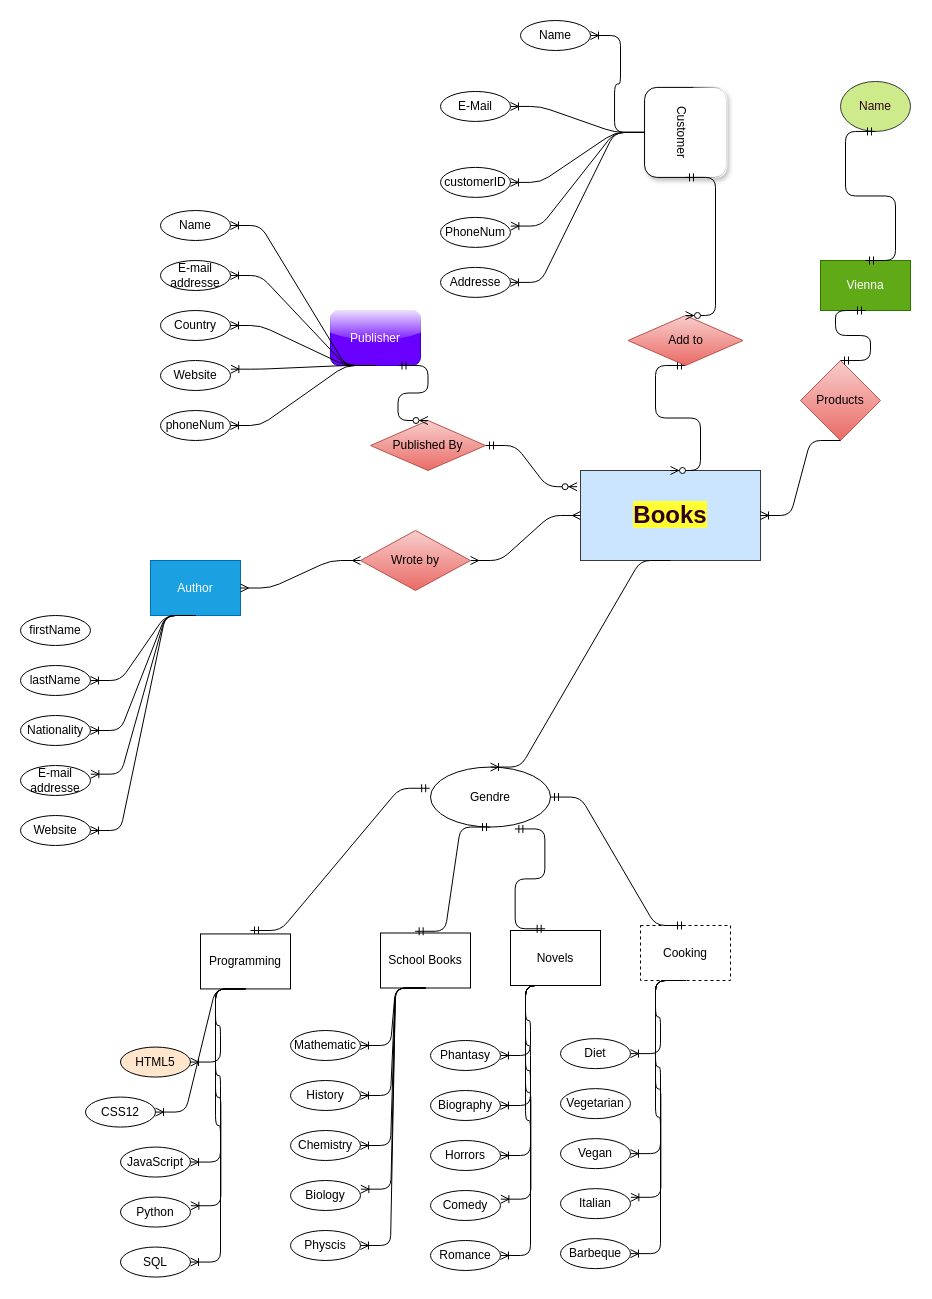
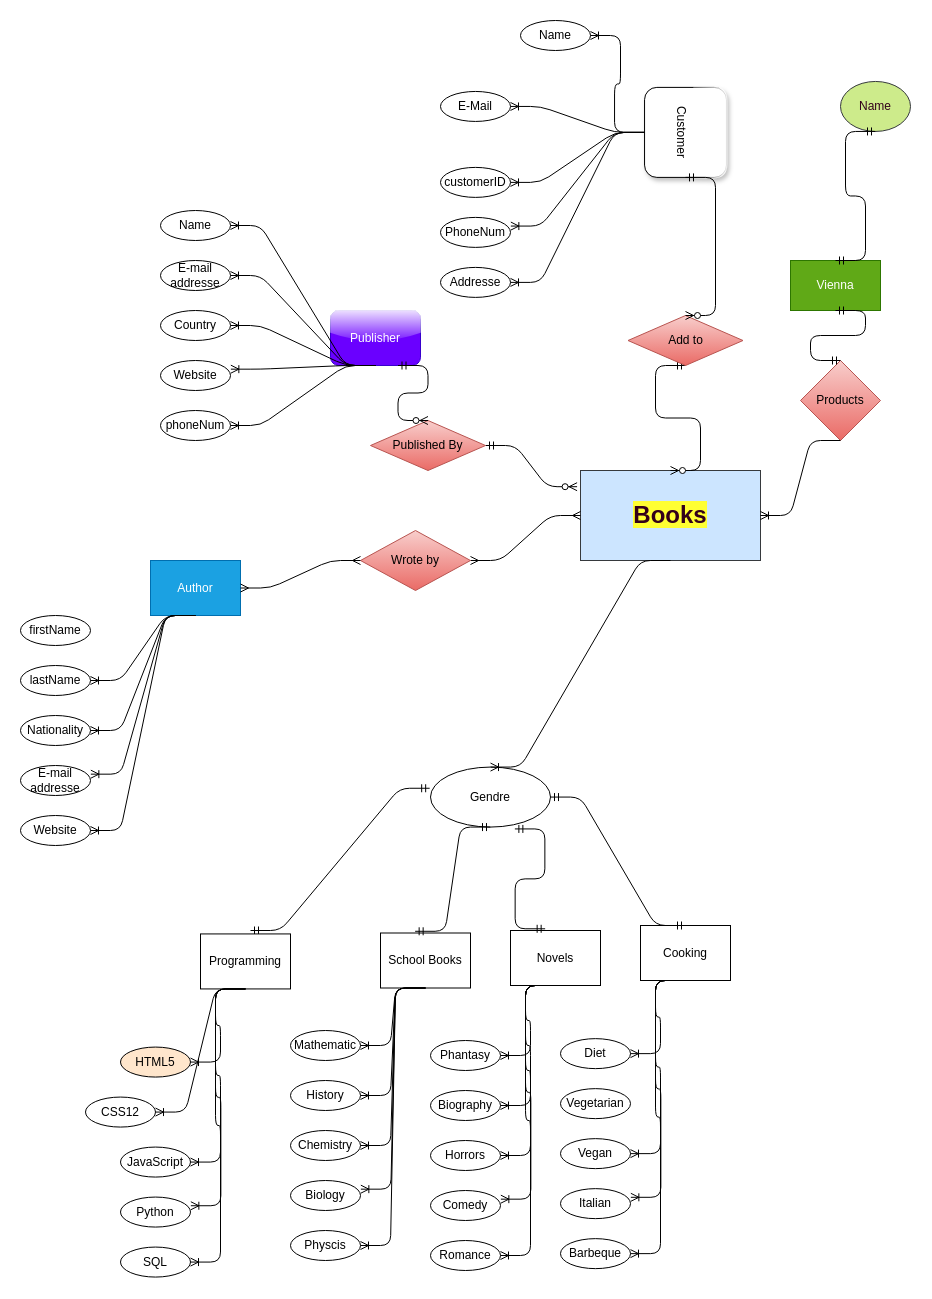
- <mxCell id="4" value="Vienna" style="whiteSpace=wrap;html=1;fillColor=#60a917;strokeColor=#2D7600;fontColor=#ffffff;" vertex="1" parent="1"><mxGeometry x="820" y="260" width="90" height="50" as="geometry" /></mxCell>
+ <mxCell id="4" value="Vienna" style="whiteSpace=wrap;html=1;fillColor=#60a917;strokeColor=#2D7600;fontColor=#ffffff;" vertex="1" parent="1"><mxGeometry x="790" y="260" width="90" height="50" as="geometry" /></mxCell>
- <mxCell id="36" value="Cooking" style="whiteSpace=wrap;html=1;dashed=1;" vertex="1" parent="1"><mxGeometry x="640" y="925" width="90" height="55" as="geometry" /></mxCell>
+ <mxCell id="36" value="Cooking" style="whiteSpace=wrap;html=1;" vertex="1" parent="1"><mxGeometry x="640" y="925" width="90" height="55" as="geometry" /></mxCell>
